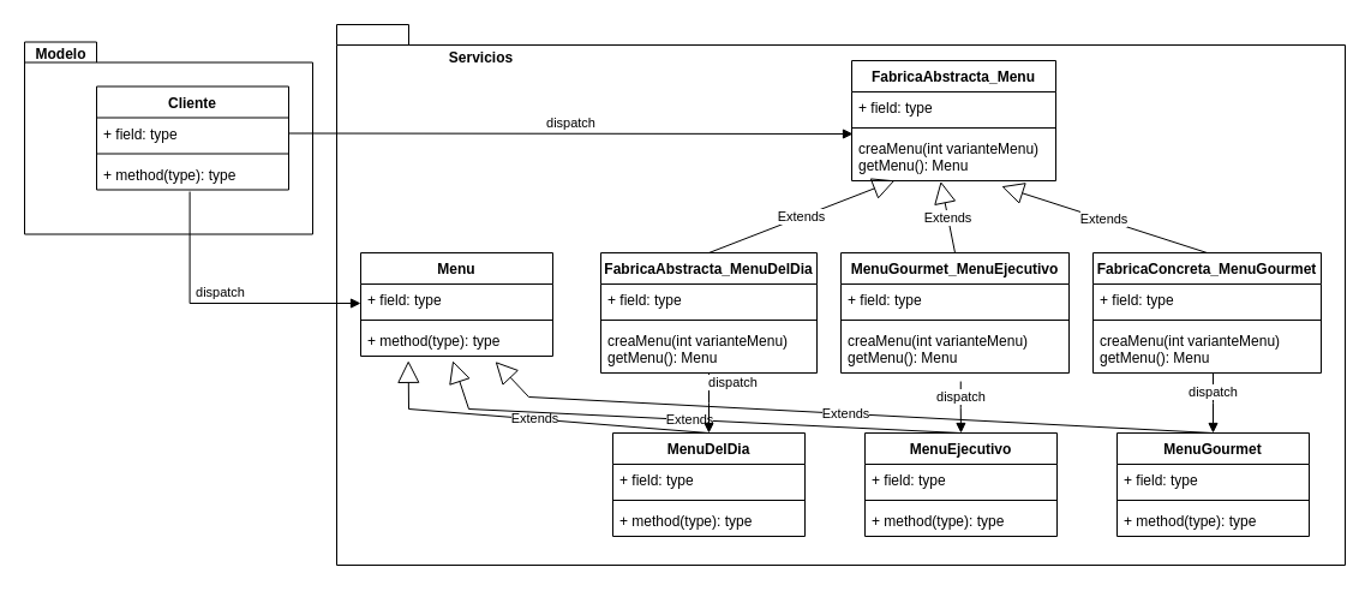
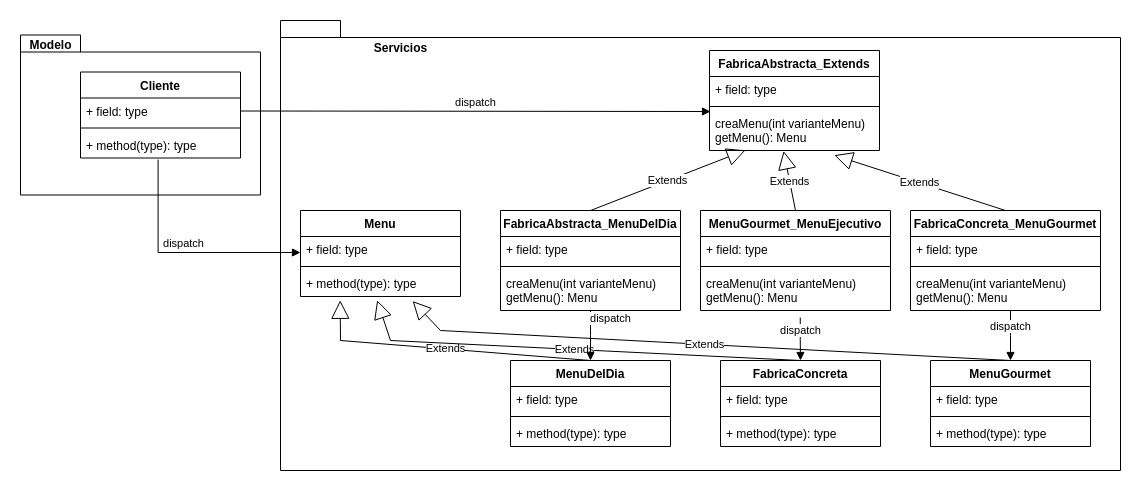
- <mxCell id="4" value="FabricaAbstracta_Menu" style="swimlane;fontStyle=1;align=center;verticalAlign=top;childLayout=stackLayout;horizontal=1;startSize=26;horizontalStack=0;resizeParent=1;resizeParentMax=0;resizeLast=0;collapsible=1;marginBottom=0;whiteSpace=wrap;html=1;" vertex="1" parent="1"><mxGeometry x="709" y="50" width="170" height="100" as="geometry" /></mxCell>
+ <mxCell id="4" value="FabricaAbstracta_Extends" style="swimlane;fontStyle=1;align=center;verticalAlign=top;childLayout=stackLayout;horizontal=1;startSize=26;horizontalStack=0;resizeParent=1;resizeParentMax=0;resizeLast=0;collapsible=1;marginBottom=0;whiteSpace=wrap;html=1;" vertex="1" parent="1"><mxGeometry x="709" y="50" width="170" height="100" as="geometry" /></mxCell>
- <mxCell id="32" value="MenuEjecutivo" style="swimlane;fontStyle=1;align=center;verticalAlign=top;childLayout=stackLayout;horizontal=1;startSize=26;horizontalStack=0;resizeParent=1;resizeParentMax=0;resizeLast=0;collapsible=1;marginBottom=0;whiteSpace=wrap;html=1;" vertex="1" parent="1"><mxGeometry x="720" y="360" width="160" height="86" as="geometry" /></mxCell>
+ <mxCell id="32" value="FabricaConcreta" style="swimlane;fontStyle=1;align=center;verticalAlign=top;childLayout=stackLayout;horizontal=1;startSize=26;horizontalStack=0;resizeParent=1;resizeParentMax=0;resizeLast=0;collapsible=1;marginBottom=0;whiteSpace=wrap;html=1;" vertex="1" parent="1"><mxGeometry x="720" y="360" width="160" height="86" as="geometry" /></mxCell>
